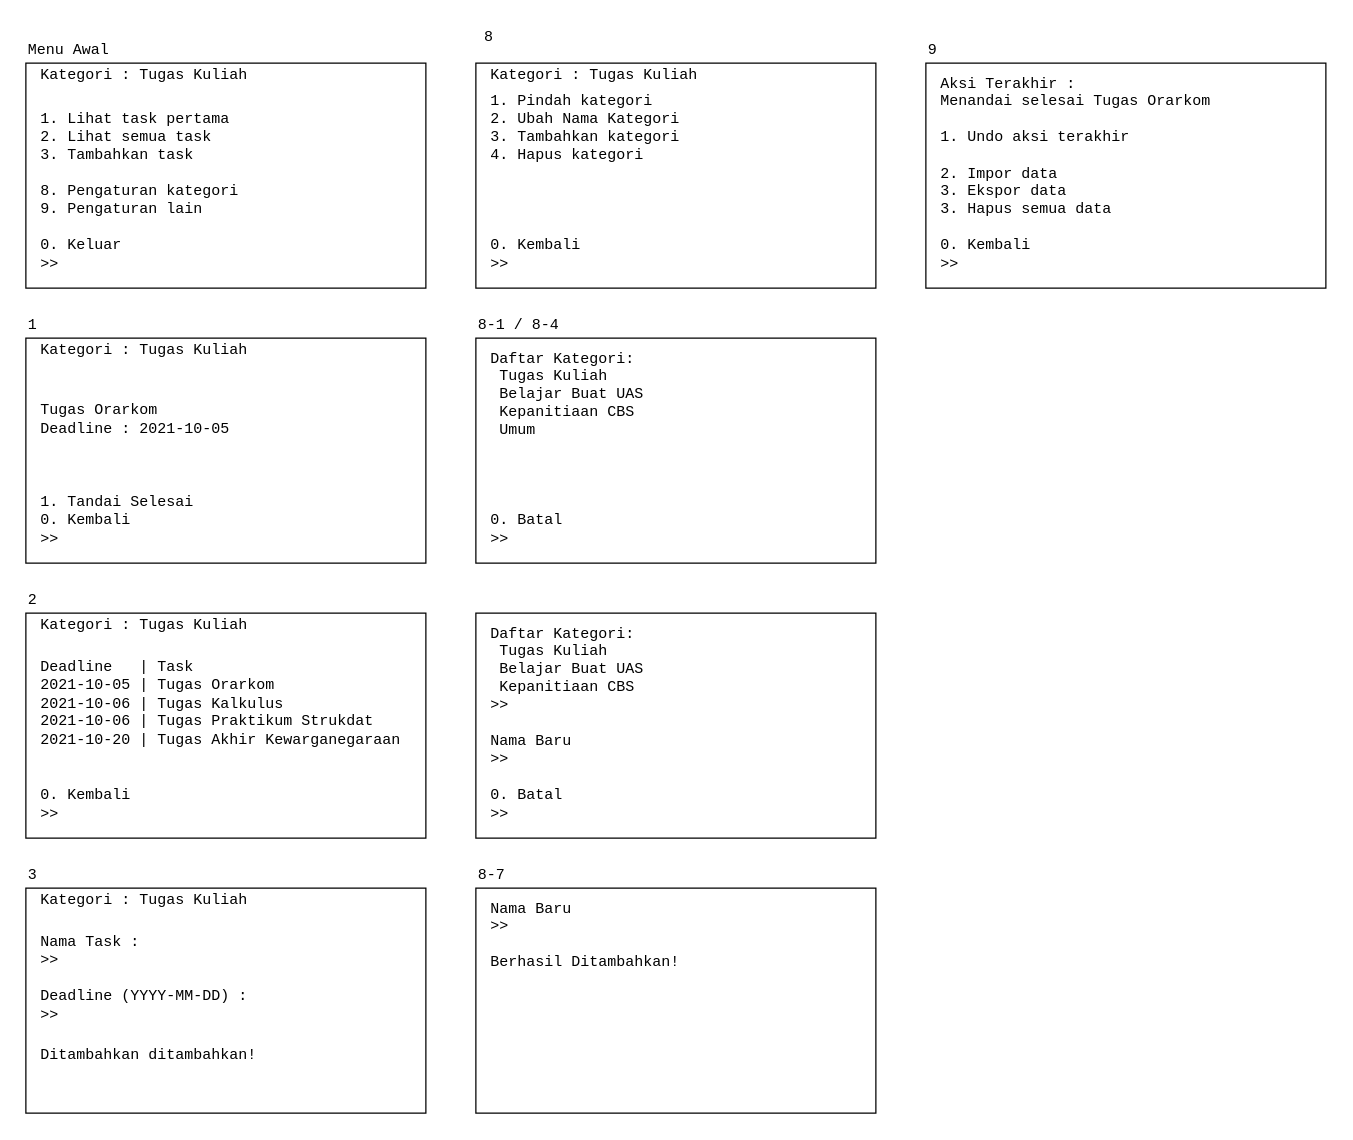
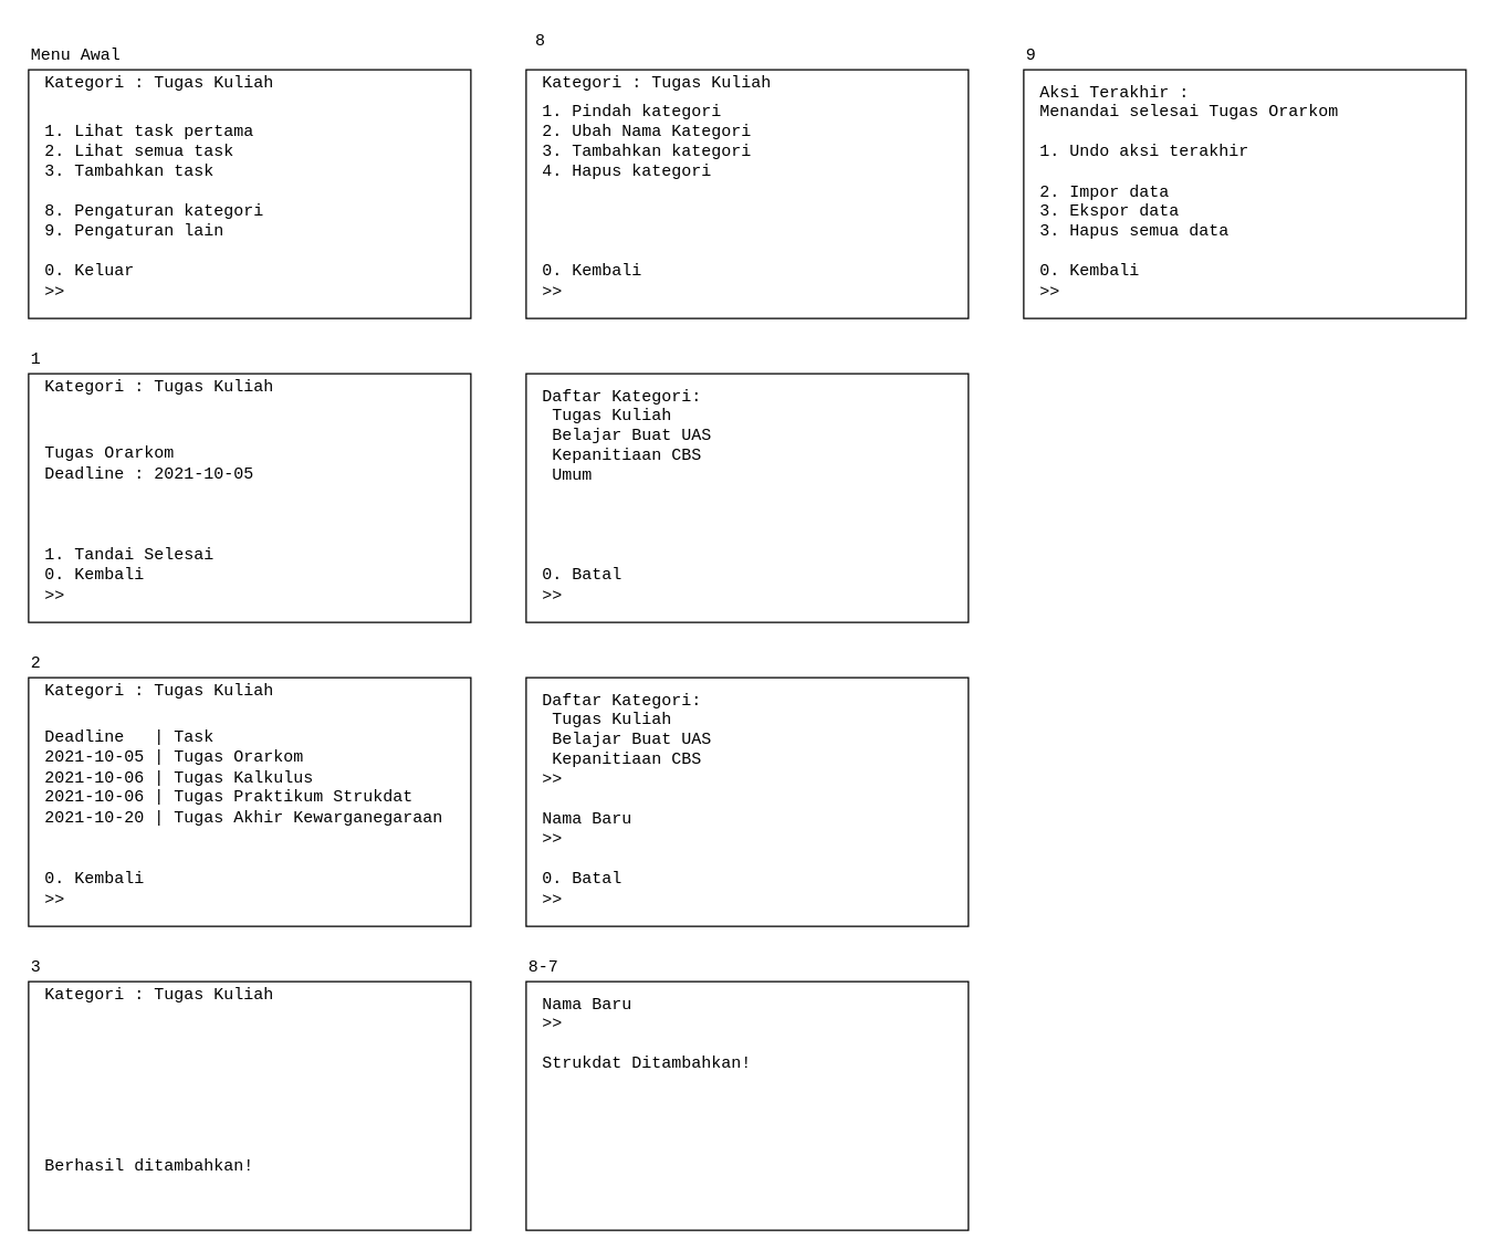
- <mxCell id="27" value="8-1 / 8-4" style="text;html=1;strokeColor=none;fillColor=none;align=left;verticalAlign=middle;whiteSpace=wrap;rounded=0;labelBackgroundColor=none;fontFamily=Courier New;" vertex="1" parent="1"><mxGeometry x="380" y="250" width="100" height="20" as="geometry" /></mxCell>
- <mxCell id="17" value="Nama Task :&lt;br&gt;&amp;gt;&amp;gt;&lt;br&gt;&lt;br&gt;Deadline (YYYY-MM-DD) :&lt;br&gt;&amp;gt;&amp;gt;" style="text;html=1;strokeColor=none;fillColor=none;align=left;verticalAlign=top;whiteSpace=wrap;rounded=0;fontFamily=Courier New;" vertex="1" parent="1"><mxGeometry x="30" y="740" width="300" height="80" as="geometry" /></mxCell>
- <mxCell id="18" value="&lt;span style=&quot;color: rgb(0 , 0 , 0) ; font-size: 12px ; font-style: normal ; font-weight: 400 ; letter-spacing: normal ; text-indent: 0px ; text-transform: none ; word-spacing: 0px ; display: inline ; float: none&quot;&gt;Ditambahkan ditambahkan!&lt;br&gt;&lt;/span&gt;" style="text;whiteSpace=wrap;html=1;align=left;verticalAlign=top;labelBackgroundColor=none;fontFamily=Courier New;" vertex="1" parent="1"><mxGeometry x="30" y="830" width="230" height="50" as="geometry" /></mxCell>
+ <mxCell id="18" value="&lt;span style=&quot;color: rgb(0 , 0 , 0) ; font-size: 12px ; font-style: normal ; font-weight: 400 ; letter-spacing: normal ; text-indent: 0px ; text-transform: none ; word-spacing: 0px ; display: inline ; float: none&quot;&gt;Berhasil ditambahkan!&lt;br&gt;&lt;/span&gt;" style="text;whiteSpace=wrap;html=1;align=left;verticalAlign=top;labelBackgroundColor=none;fontFamily=Courier New;" vertex="1" parent="1"><mxGeometry x="30" y="830" width="230" height="50" as="geometry" /></mxCell>
- <mxCell id="31" value="&lt;span style=&quot;color: rgb(0 , 0 , 0) ; font-size: 12px ; font-style: normal ; font-weight: 400 ; letter-spacing: normal ; text-indent: 0px ; text-transform: none ; word-spacing: 0px ; display: inline ; float: none&quot;&gt;Nama Baru&lt;br&gt;&amp;gt;&amp;gt;&lt;br&gt;&lt;br&gt;Berhasil Ditambahkan!&lt;br&gt;&lt;br&gt;&lt;br&gt;&lt;br&gt;&lt;br&gt;&lt;br&gt;&lt;br&gt;&lt;br&gt;&lt;/span&gt;" style="text;whiteSpace=wrap;html=1;align=left;verticalAlign=bottom;labelBackgroundColor=none;fontFamily=Courier New;" vertex="1" parent="1"><mxGeometry x="390" y="720" width="230" height="160" as="geometry" /></mxCell>
+ <mxCell id="31" value="&lt;span style=&quot;color: rgb(0 , 0 , 0) ; font-size: 12px ; font-style: normal ; font-weight: 400 ; letter-spacing: normal ; text-indent: 0px ; text-transform: none ; word-spacing: 0px ; display: inline ; float: none&quot;&gt;Nama Baru&lt;br&gt;&amp;gt;&amp;gt;&lt;br&gt;&lt;br&gt;Strukdat Ditambahkan!&lt;br&gt;&lt;br&gt;&lt;br&gt;&lt;br&gt;&lt;br&gt;&lt;br&gt;&lt;br&gt;&lt;br&gt;&lt;/span&gt;" style="text;whiteSpace=wrap;html=1;align=left;verticalAlign=bottom;labelBackgroundColor=none;fontFamily=Courier New;" vertex="1" parent="1"><mxGeometry x="390" y="720" width="230" height="160" as="geometry" /></mxCell>
